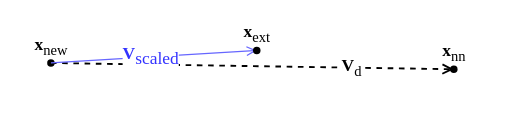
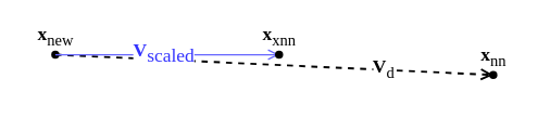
- <mxCell id="6" value="&lt;font style=&quot;font-size: 14px;&quot;&gt;&lt;b&gt;x&lt;/b&gt;&lt;sub style=&quot;&quot;&gt;ext&lt;/sub&gt;&lt;/font&gt;" style="shape=waypoint;sketch=0;fillStyle=solid;size=6;pointerEvents=1;points=[];fillColor=none;resizable=0;rotatable=0;perimeter=centerPerimeter;snapToPoint=1;fontFamily=Comptuer Modern;fontSource=http%3A%2F%2Fmirrors.ctan.org%2Ffonts%2Fcm-unicode%2Ffonts%2Fotf%2Fcmunbxo.otf;verticalAlign=top;spacing=-7;html=1;" parent="1" vertex="1"><mxGeometry x="185" y="20" width="40" height="40" as="geometry" /></mxCell>
+ <mxCell id="6" value="&lt;font style=&quot;font-size: 14px;&quot;&gt;&lt;b&gt;x&lt;/b&gt;&lt;sub style=&quot;&quot;&gt;xnn&lt;/sub&gt;&lt;/font&gt;" style="shape=waypoint;sketch=0;fillStyle=solid;size=6;pointerEvents=1;points=[];fillColor=none;resizable=0;rotatable=0;perimeter=centerPerimeter;snapToPoint=1;fontFamily=Comptuer Modern;fontSource=http%3A%2F%2Fmirrors.ctan.org%2Ffonts%2Fcm-unicode%2Ffonts%2Fotf%2Fcmunbxo.otf;verticalAlign=top;spacing=-7;html=1;" parent="1" vertex="1"><mxGeometry x="185" y="20" width="40" height="40" as="geometry" /></mxCell>
- <mxCell id="3" value="&lt;font style=&quot;font-size: 14px;&quot;&gt;&lt;b&gt;x&lt;/b&gt;&lt;sub&gt;new&lt;/sub&gt;&lt;/font&gt;" style="shape=waypoint;sketch=0;fillStyle=solid;size=6;pointerEvents=1;points=[];fillColor=none;resizable=0;rotatable=0;perimeter=centerPerimeter;snapToPoint=1;fontFamily=Comptuer Modern;fontSource=http%3A%2F%2Fmirrors.ctan.org%2Ffonts%2Fcm-unicode%2Ffonts%2Fotf%2Fcmunbxo.otf;verticalAlign=top;spacing=-7;html=1;" parent="1" vertex="1"><mxGeometry x="20" y="30" width="40" height="40" as="geometry" /></mxCell>
+ <mxCell id="3" value="&lt;font style=&quot;font-size: 14px;&quot;&gt;&lt;b&gt;x&lt;/b&gt;&lt;sub&gt;new&lt;/sub&gt;&lt;/font&gt;" style="shape=waypoint;sketch=0;fillStyle=solid;size=6;pointerEvents=1;points=[];fillColor=none;resizable=0;rotatable=0;perimeter=centerPerimeter;snapToPoint=1;fontFamily=Comptuer Modern;fontSource=http%3A%2F%2Fmirrors.ctan.org%2Ffonts%2Fcm-unicode%2Ffonts%2Fotf%2Fcmunbxo.otf;verticalAlign=top;spacing=-7;html=1;" parent="1" vertex="1"><mxGeometry x="20" y="20" width="40" height="40" as="geometry" /></mxCell>
